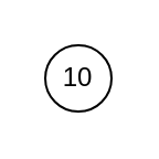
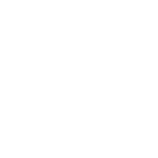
- <mxCell id="2" value="10" style="ellipse;whiteSpace=wrap;html=1;" vertex="1" parent="1"><mxGeometry x="20" y="20" width="30" height="30" as="geometry" /></mxCell>
